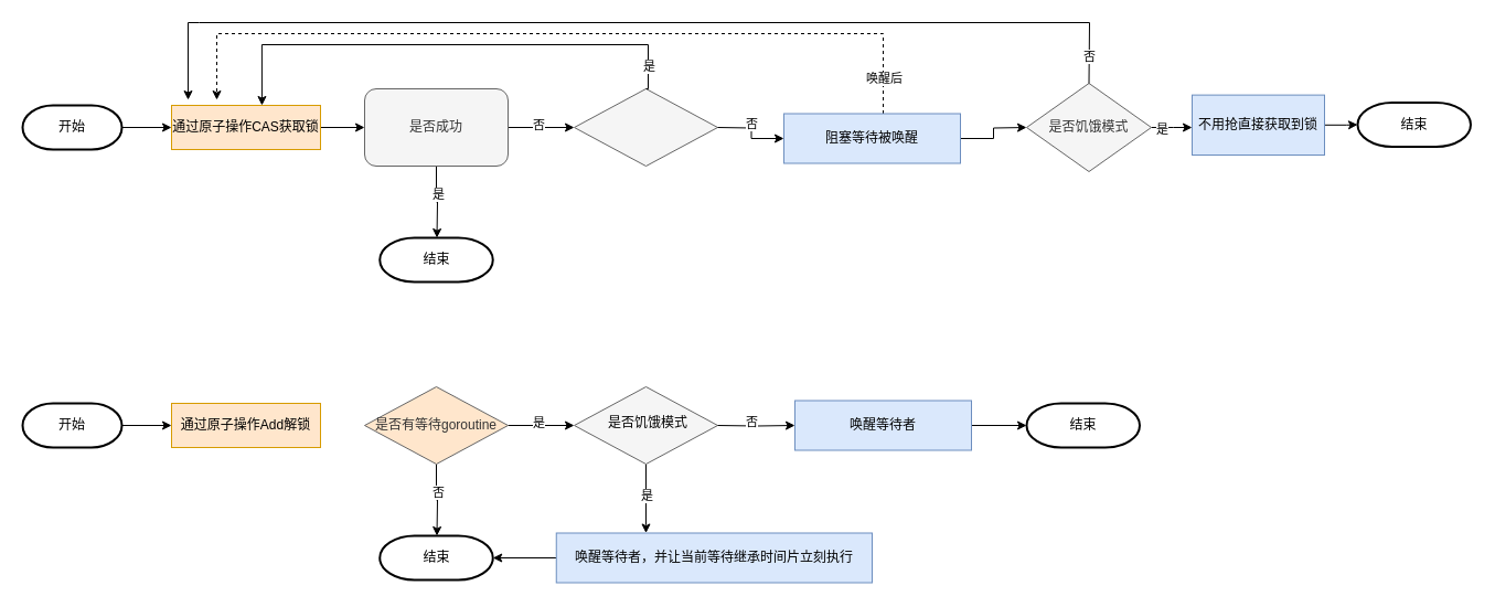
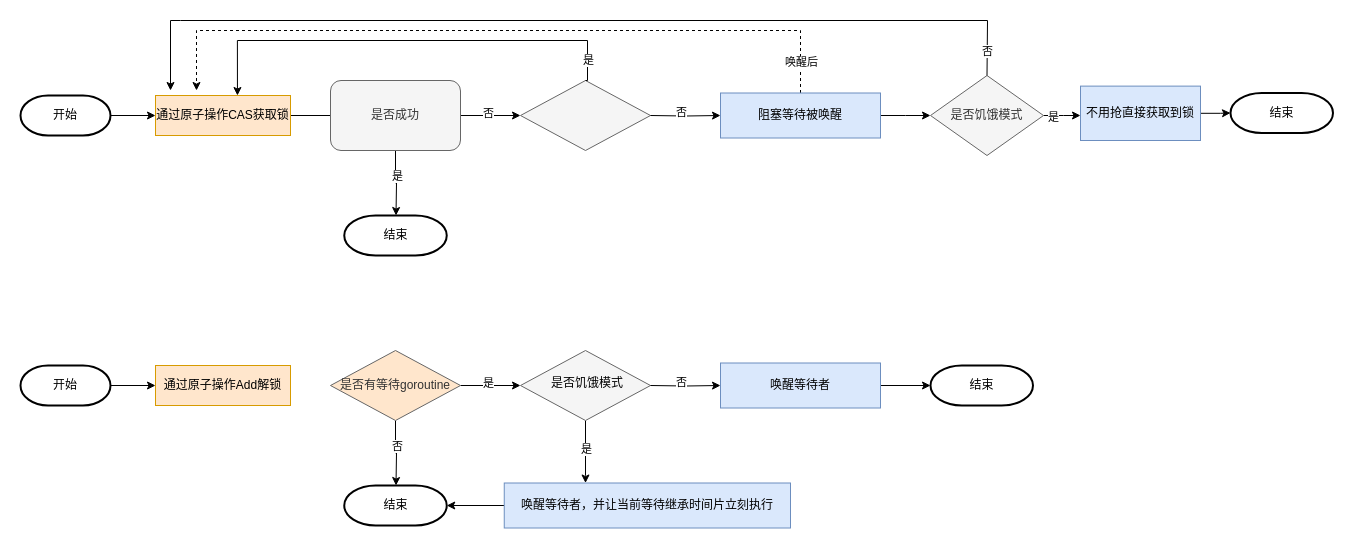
- <mxCell id="24" value="" style="edgeStyle=orthogonalEdgeStyle;rounded=0;orthogonalLoop=1;jettySize=auto;html=1;" edge="1" parent="1" source="25" target="31"><mxGeometry relative="1" as="geometry" /></mxCell>
+ <mxCell id="24" value="" style="edgeStyle=orthogonalEdgeStyle;rounded=0;orthogonalLoop=1;jettySize=auto;html=1;endArrow=none;" edge="1" parent="1" source="25" target="31"><mxGeometry relative="1" as="geometry" /></mxCell>
- <mxCell id="40" value="阻塞等待被唤醒" style="whiteSpace=wrap;html=1;rounded=0;fillColor=#dae8fc;strokeColor=#6c8ebf;" vertex="1" parent="1"><mxGeometry x="710" y="102.5" width="160" height="45" as="geometry" /></mxCell>
+ <mxCell id="40" value="阻塞等待被唤醒" style="whiteSpace=wrap;html=1;rounded=0;fillColor=#dae8fc;strokeColor=#6c8ebf;" vertex="1" parent="1"><mxGeometry x="720" y="92.5" width="160" height="45" as="geometry" /></mxCell>
